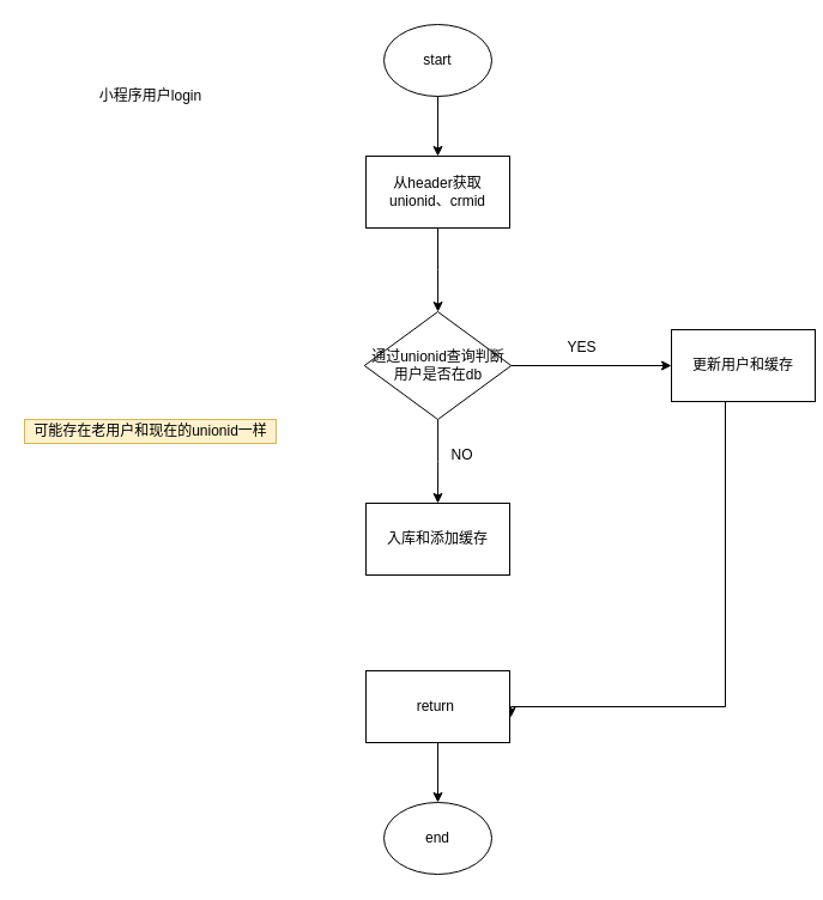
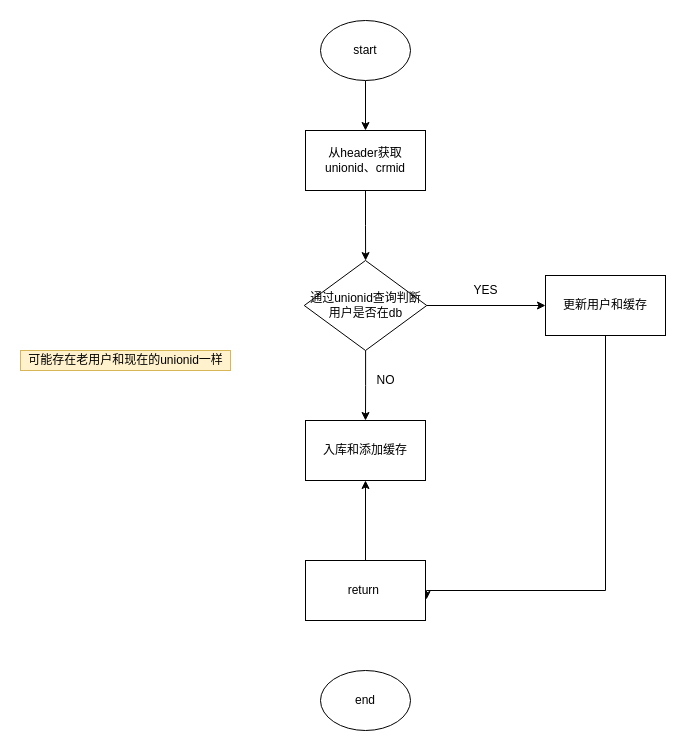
- <mxCell id="17" value="小程序用户login" style="text;html=1;align=center;verticalAlign=middle;resizable=0;points=[];autosize=1;strokeColor=none;" vertex="1" parent="1"><mxGeometry x="75" y="70" width="100" height="20" as="geometry" /></mxCell>
- <mxCell id="11" value="更新用户和缓存" style="rounded=0;whiteSpace=wrap;html=1;" vertex="1" parent="1"><mxGeometry x="560" y="275" width="120" height="60" as="geometry" /></mxCell>
+ <mxCell id="11" value="更新用户和缓存" style="rounded=0;whiteSpace=wrap;html=1;" vertex="1" parent="1"><mxGeometry x="545" y="275" width="120" height="60" as="geometry" /></mxCell>
- <mxCell id="12" value="" style="edgeStyle=orthogonalEdgeStyle;rounded=0;orthogonalLoop=1;jettySize=auto;html=1;" edge="1" parent="1" source="13" target="14"><mxGeometry relative="1" as="geometry" /></mxCell>
+ <mxCell id="12" value="" style="edgeStyle=orthogonalEdgeStyle;rounded=0;orthogonalLoop=1;jettySize=auto;html=1;" edge="1" parent="1" source="13" target="9"><mxGeometry relative="1" as="geometry" /></mxCell>
